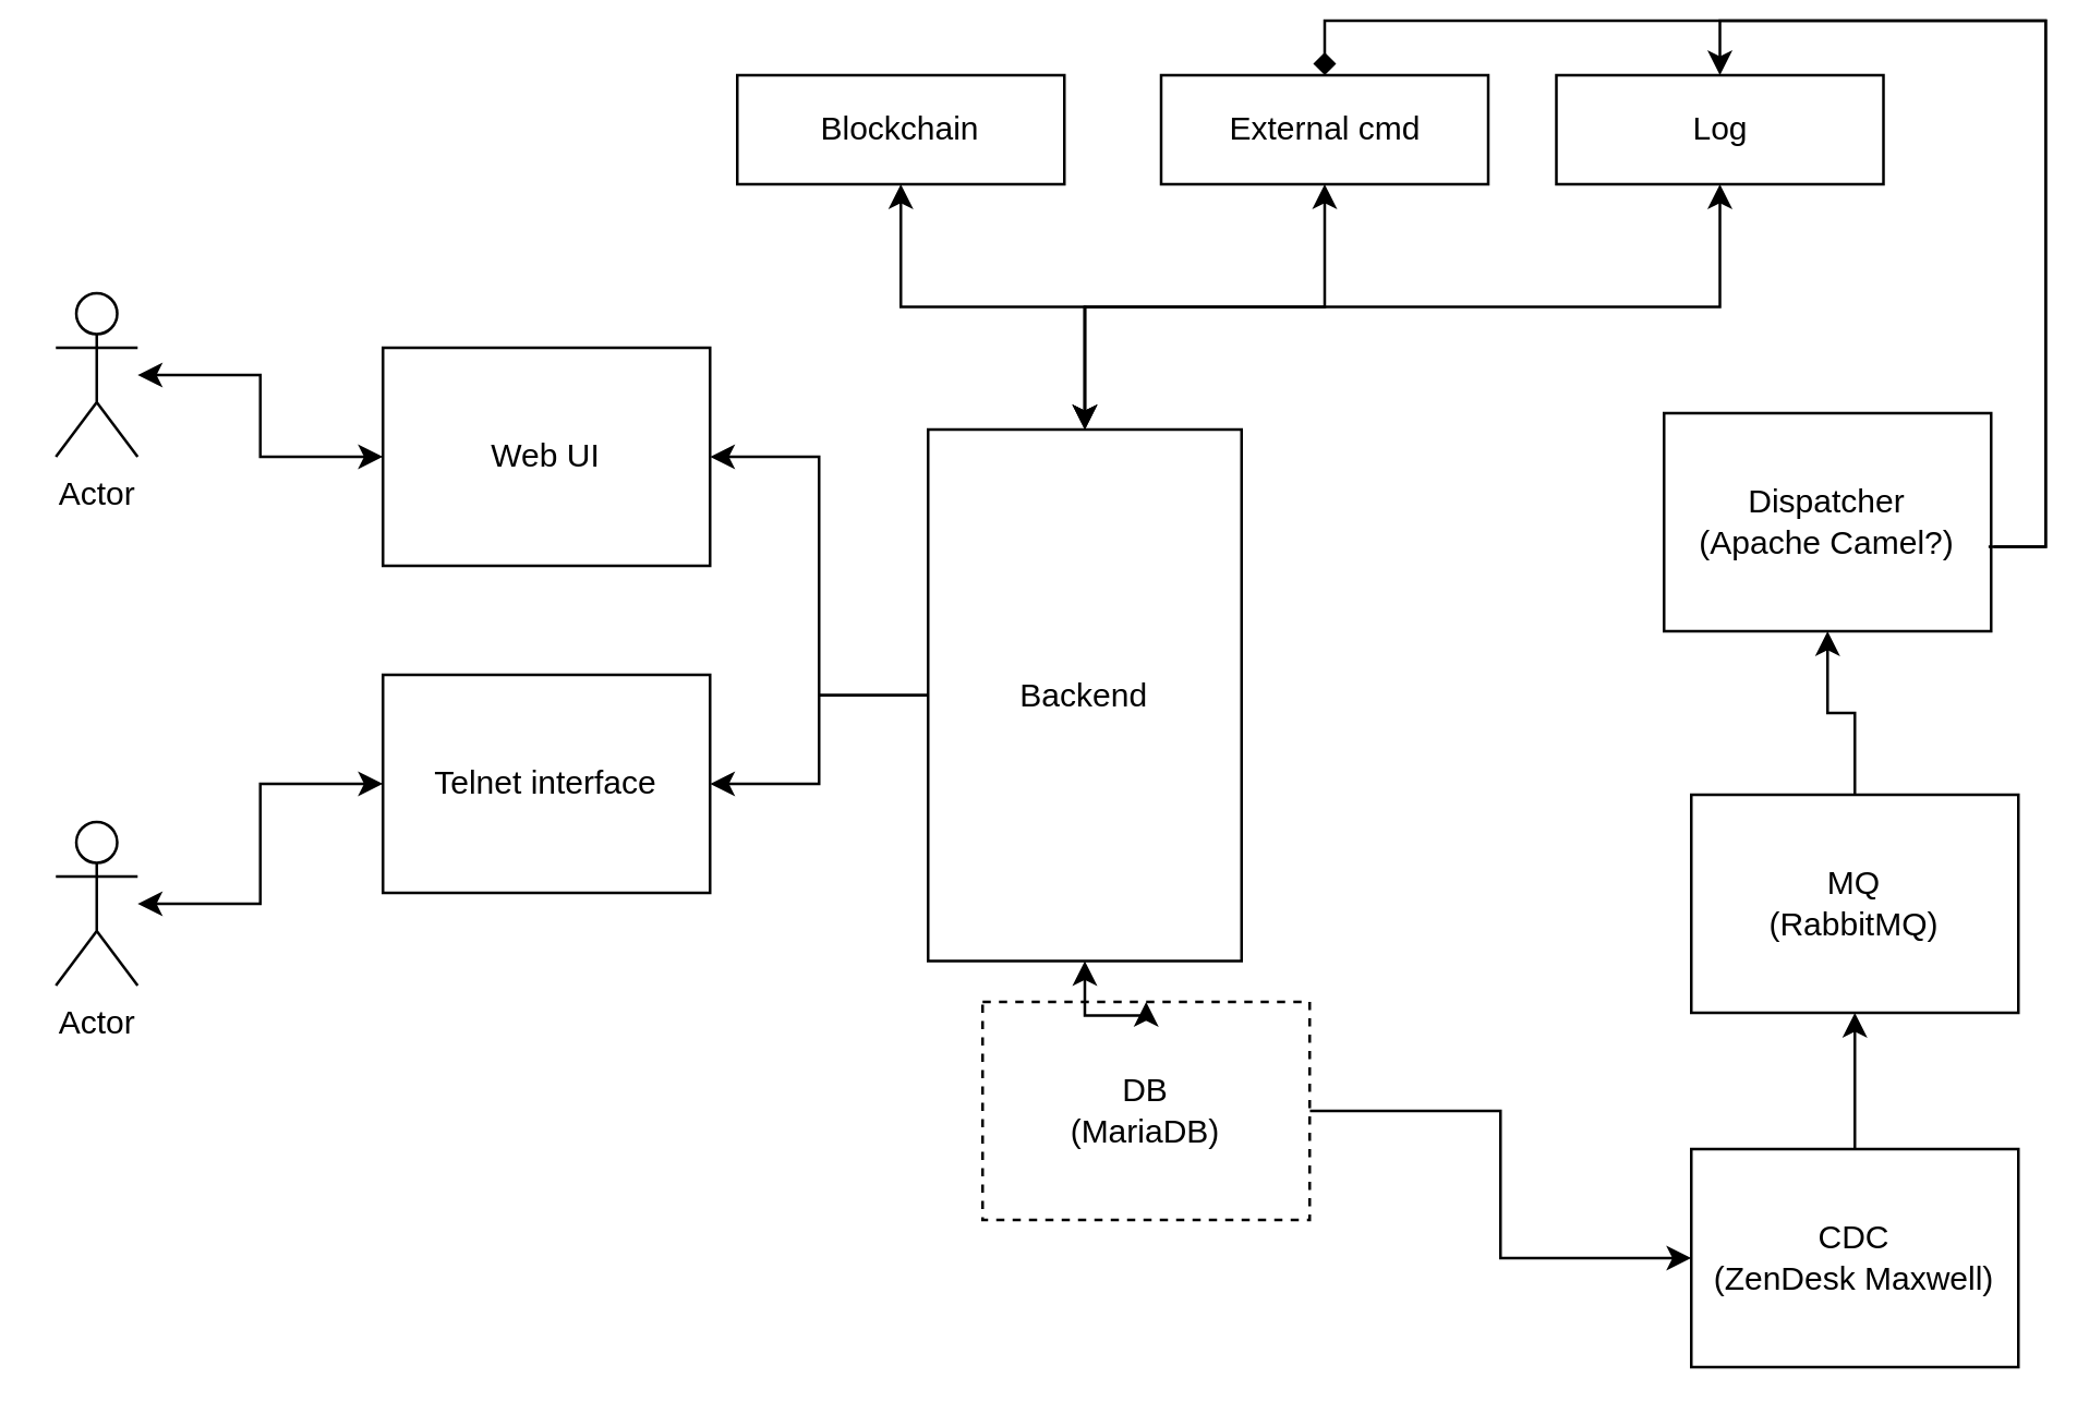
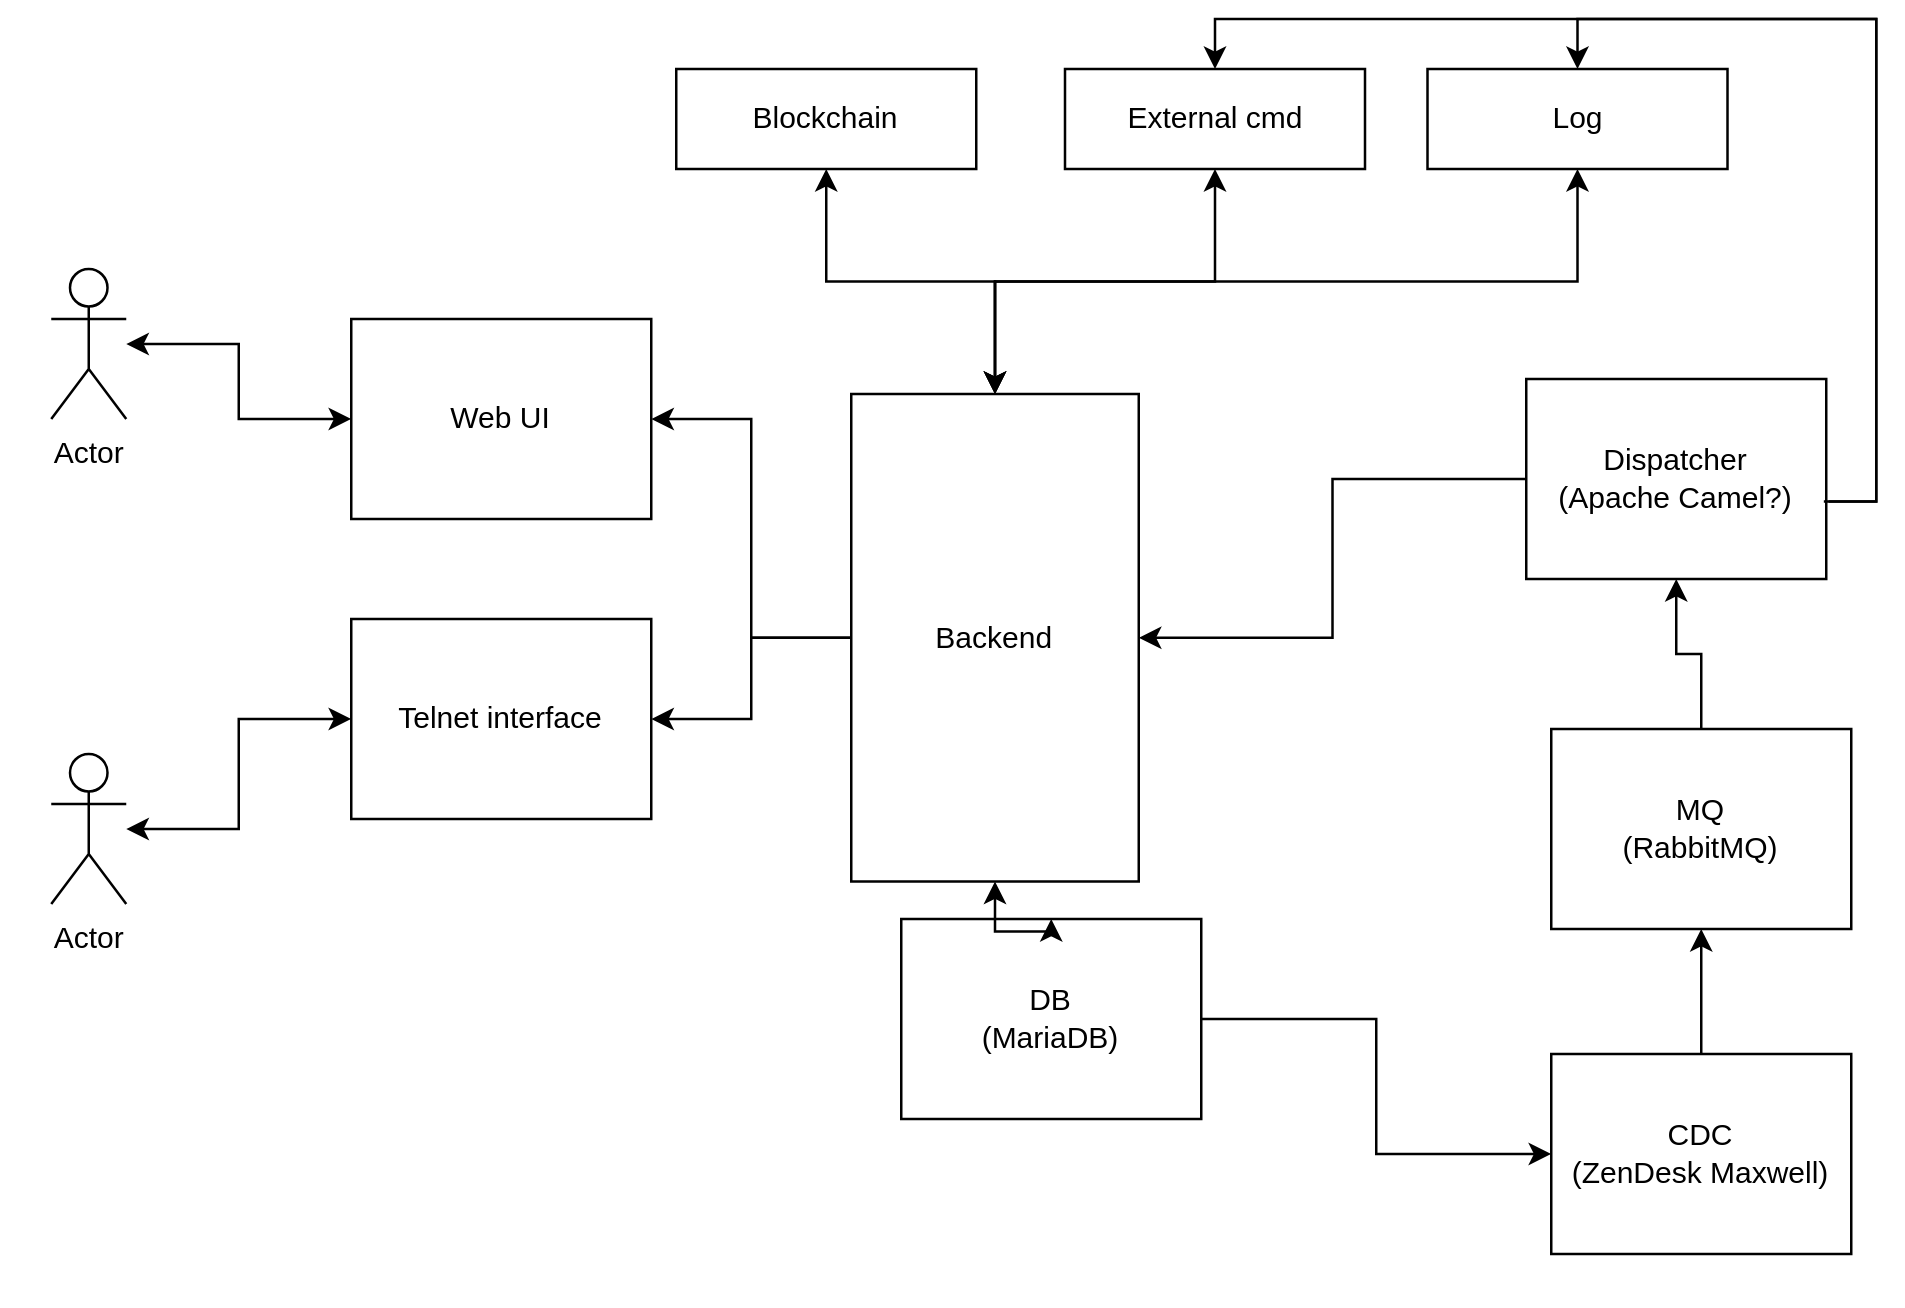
- <mxCell id="27" value="" style="edgeStyle=orthogonalEdgeStyle;rounded=0;orthogonalLoop=1;jettySize=auto;html=1;entryX=0.5;entryY=0;entryDx=0;entryDy=0;exitX=0.992;exitY=0.613;exitDx=0;exitDy=0;exitPerimeter=0;endArrow=diamond;" parent="1" source="10" target="23" edge="1"><mxGeometry relative="1" as="geometry"><mxPoint x="850" y="200" as="sourcePoint" /><mxPoint x="656" y="30" as="targetPoint" /></mxGeometry></mxCell>
+ <mxCell id="27" value="" style="edgeStyle=orthogonalEdgeStyle;rounded=0;orthogonalLoop=1;jettySize=auto;html=1;entryX=0.5;entryY=0;entryDx=0;entryDy=0;exitX=0.992;exitY=0.613;exitDx=0;exitDy=0;exitPerimeter=0;" parent="1" source="10" target="23" edge="1"><mxGeometry relative="1" as="geometry"><mxPoint x="850" y="200" as="sourcePoint" /><mxPoint x="656" y="30" as="targetPoint" /></mxGeometry></mxCell>
+ <mxCell id="8" value="" style="edgeStyle=orthogonalEdgeStyle;rounded=0;orthogonalLoop=1;jettySize=auto;html=1;" parent="1" source="10" target="15" edge="1"><mxGeometry relative="1" as="geometry" /></mxCell>
- <mxCell id="3" value="DB&lt;br&gt;(MariaDB)" style="rounded=0;whiteSpace=wrap;html=1;dashed=1;" parent="1" vertex="1"><mxGeometry x="360" y="360" width="120" height="80" as="geometry" /></mxCell>
+ <mxCell id="3" value="DB&lt;br&gt;(MariaDB)" style="rounded=0;whiteSpace=wrap;html=1;" parent="1" vertex="1"><mxGeometry x="360" y="360" width="120" height="80" as="geometry" /></mxCell>
